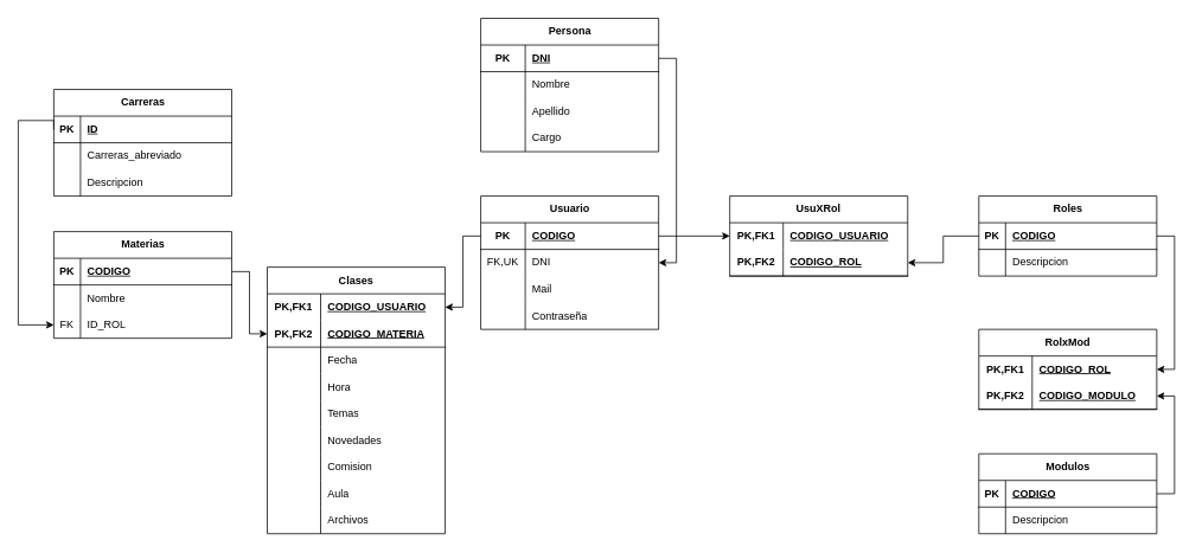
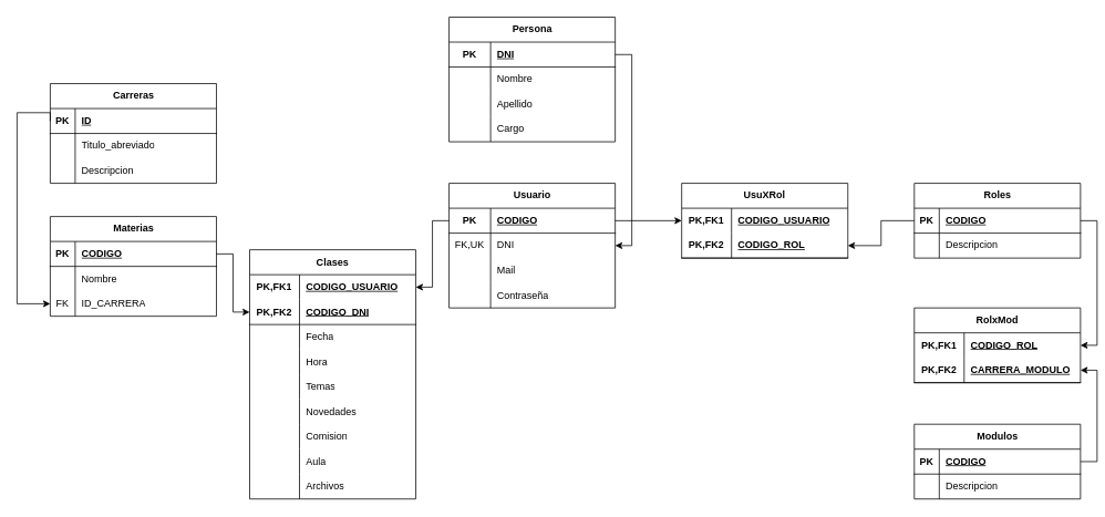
- <mxCell id="56" value="Carreras_abreviado" style="shape=partialRectangle;connectable=0;fillColor=none;top=0;left=0;bottom=0;right=0;align=left;spacingLeft=6;overflow=hidden;whiteSpace=wrap;html=1;" parent="54" vertex="1"><mxGeometry x="30" width="170" height="30" as="geometry"><mxRectangle width="170" height="30" as="alternateBounds" /></mxGeometry></mxCell>
+ <mxCell id="56" value="Titulo_abreviado" style="shape=partialRectangle;connectable=0;fillColor=none;top=0;left=0;bottom=0;right=0;align=left;spacingLeft=6;overflow=hidden;whiteSpace=wrap;html=1;" parent="54" vertex="1"><mxGeometry x="30" width="170" height="30" as="geometry"><mxRectangle width="170" height="30" as="alternateBounds" /></mxGeometry></mxCell>
- <mxCell id="69" value="ID_ROL" style="shape=partialRectangle;connectable=0;fillColor=none;top=0;left=0;bottom=0;right=0;align=left;spacingLeft=6;overflow=hidden;whiteSpace=wrap;html=1;" parent="67" vertex="1"><mxGeometry x="30" width="170" height="30" as="geometry"><mxRectangle width="170" height="30" as="alternateBounds" /></mxGeometry></mxCell>
+ <mxCell id="69" value="ID_CARRERA" style="shape=partialRectangle;connectable=0;fillColor=none;top=0;left=0;bottom=0;right=0;align=left;spacingLeft=6;overflow=hidden;whiteSpace=wrap;html=1;" parent="67" vertex="1"><mxGeometry x="30" width="170" height="30" as="geometry"><mxRectangle width="170" height="30" as="alternateBounds" /></mxGeometry></mxCell>
- <mxCell id="28" value="CODIGO_MATERIA" style="shape=partialRectangle;connectable=0;fillColor=none;top=0;left=0;bottom=0;right=0;align=left;spacingLeft=6;fontStyle=5;overflow=hidden;html=1;whiteSpace=wrap;" parent="26" vertex="1"><mxGeometry x="60" width="140" height="30" as="geometry"><mxRectangle width="140" height="30" as="alternateBounds" /></mxGeometry></mxCell>
+ <mxCell id="28" value="CODIGO_DNI" style="shape=partialRectangle;connectable=0;fillColor=none;top=0;left=0;bottom=0;right=0;align=left;spacingLeft=6;fontStyle=5;overflow=hidden;html=1;whiteSpace=wrap;" parent="26" vertex="1"><mxGeometry x="60" width="140" height="30" as="geometry"><mxRectangle width="140" height="30" as="alternateBounds" /></mxGeometry></mxCell>
- <mxCell id="96" value="CODIGO_MODULO" style="shape=partialRectangle;connectable=0;fillColor=none;top=0;left=0;bottom=0;right=0;align=left;spacingLeft=6;fontStyle=5;overflow=hidden;html=1;whiteSpace=wrap;" parent="94" vertex="1"><mxGeometry x="60" width="140" height="30" as="geometry"><mxRectangle width="140" height="30" as="alternateBounds" /></mxGeometry></mxCell>
+ <mxCell id="96" value="CARRERA_MODULO" style="shape=partialRectangle;connectable=0;fillColor=none;top=0;left=0;bottom=0;right=0;align=left;spacingLeft=6;fontStyle=5;overflow=hidden;html=1;whiteSpace=wrap;" parent="94" vertex="1"><mxGeometry x="60" width="140" height="30" as="geometry"><mxRectangle width="140" height="30" as="alternateBounds" /></mxGeometry></mxCell>
